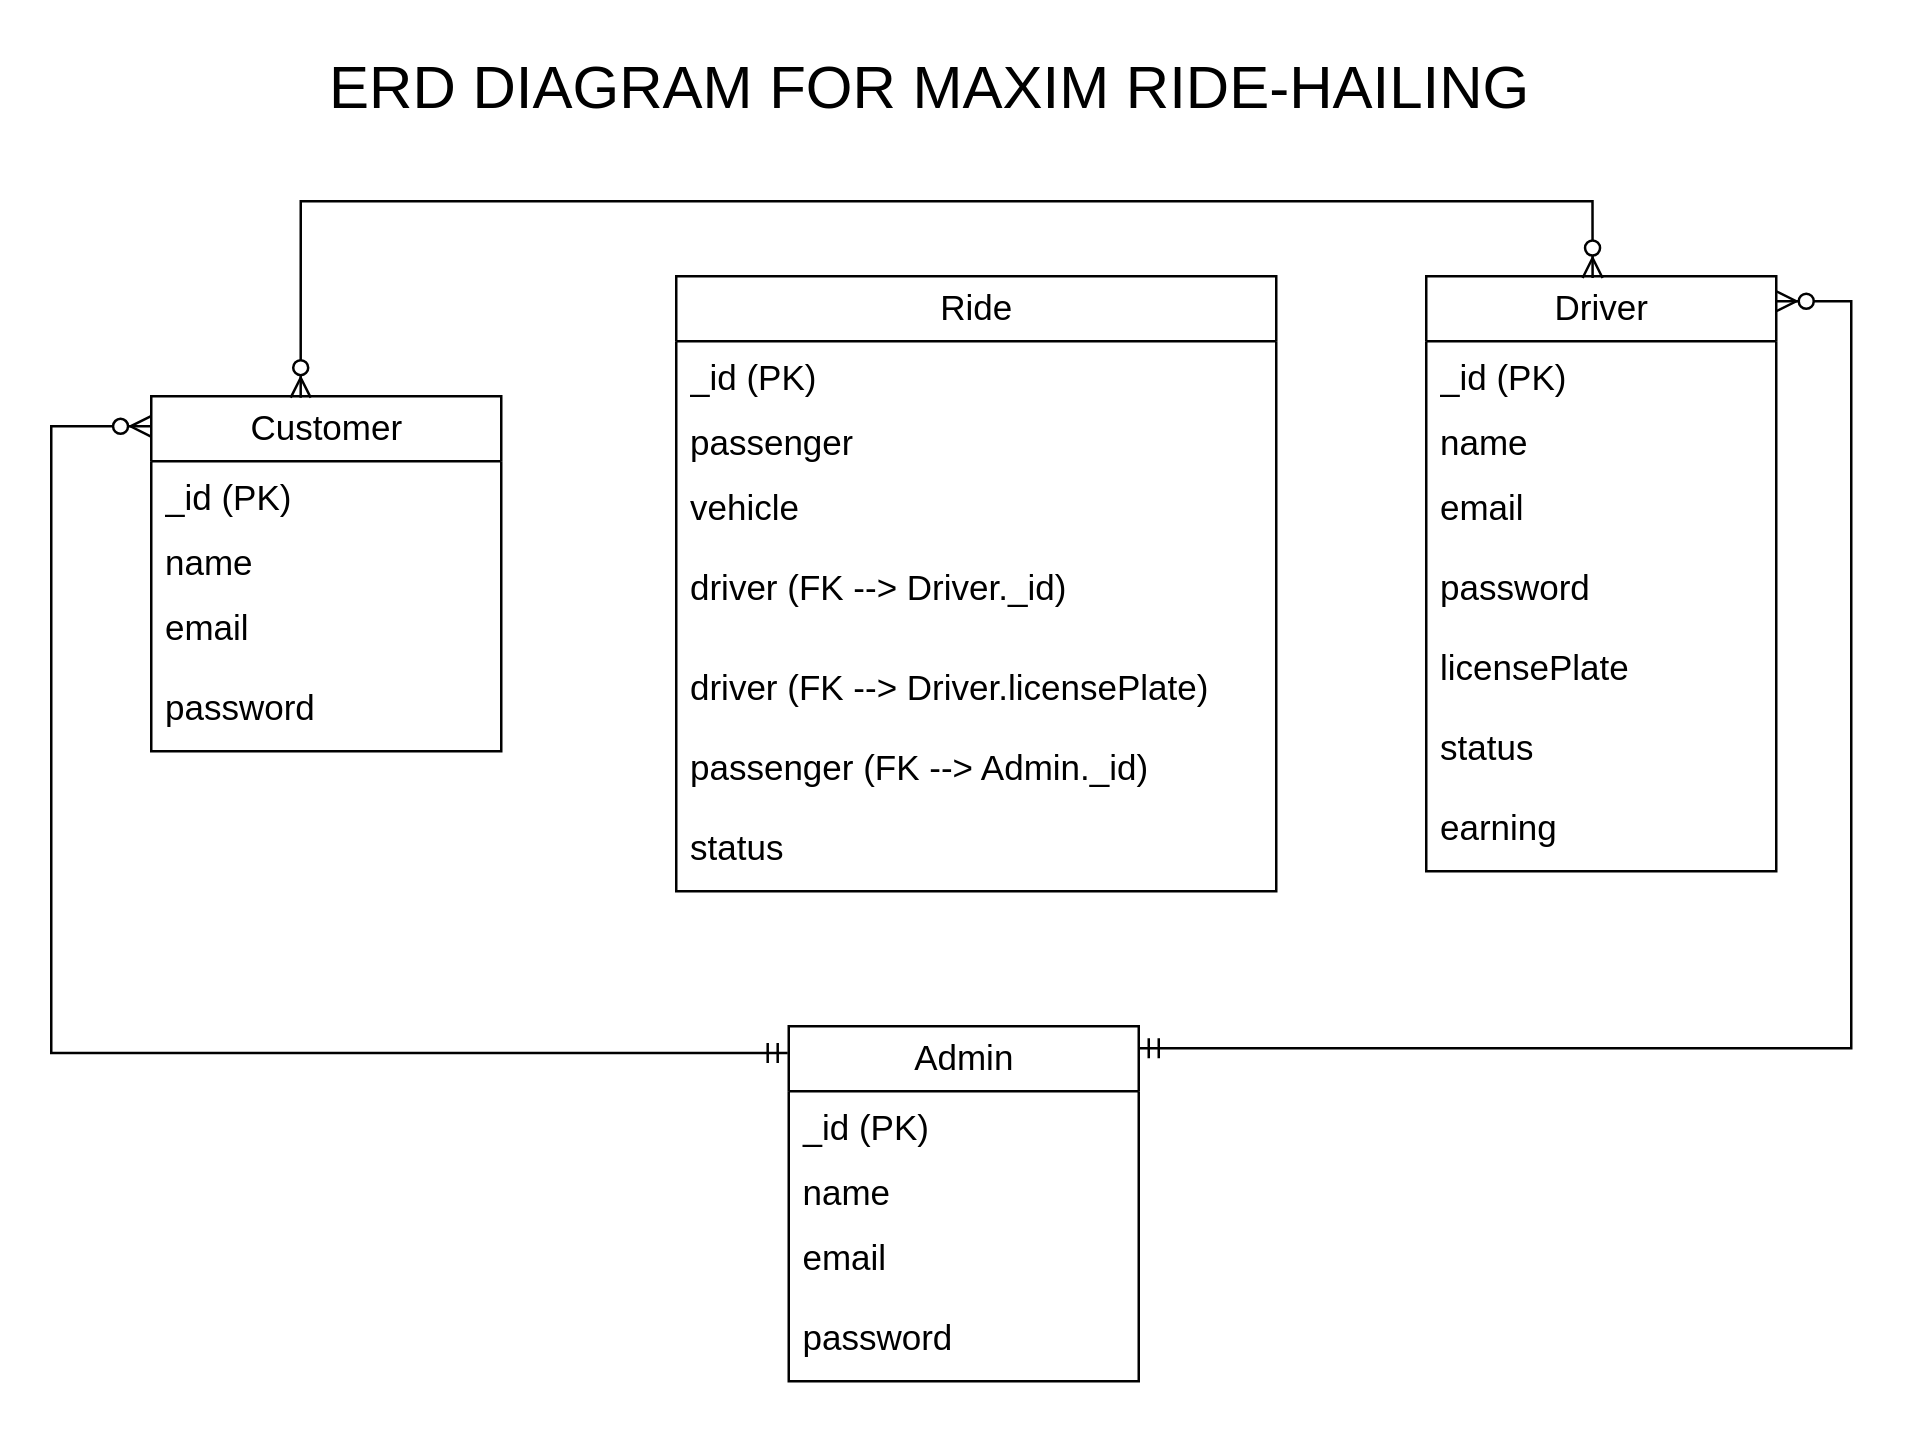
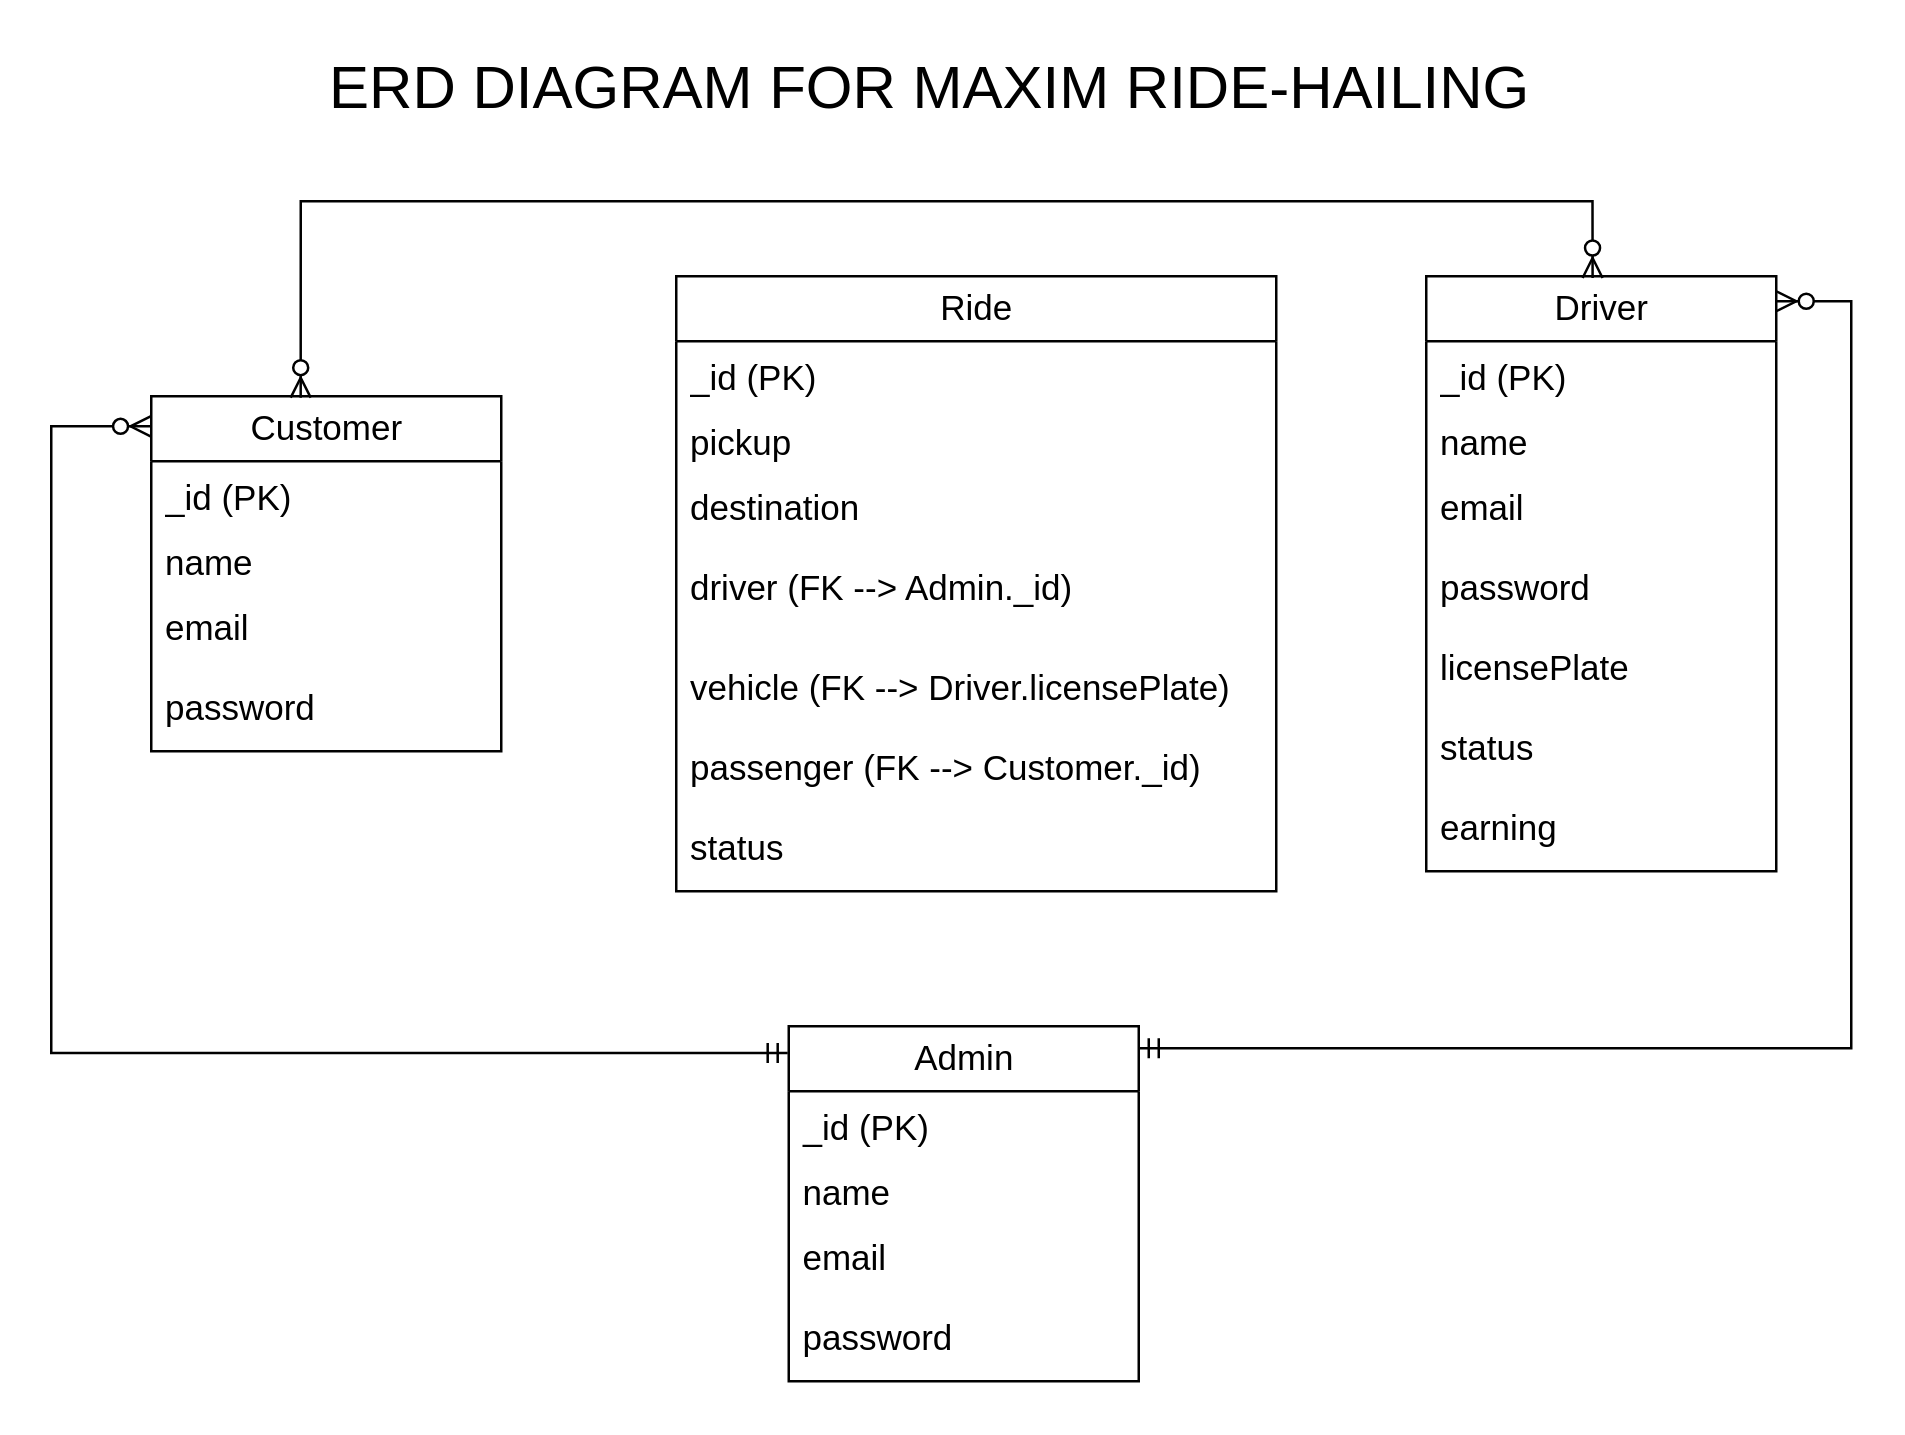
- <mxCell id="9" value="passenger" style="text;strokeColor=none;fillColor=none;align=left;verticalAlign=top;spacingLeft=4;spacingRight=4;overflow=hidden;rotatable=0;points=[[0,0.5],[1,0.5]];portConstraint=eastwest;whiteSpace=wrap;html=1;fontFamily=Helvetica;fontSize=14;fontColor=default;fontStyle=0;horizontal=1;" vertex="1" parent="7"><mxGeometry y="52" width="240" height="26" as="geometry" /></mxCell>
+ <mxCell id="9" value="pickup" style="text;strokeColor=none;fillColor=none;align=left;verticalAlign=top;spacingLeft=4;spacingRight=4;overflow=hidden;rotatable=0;points=[[0,0.5],[1,0.5]];portConstraint=eastwest;whiteSpace=wrap;html=1;fontFamily=Helvetica;fontSize=14;fontColor=default;fontStyle=0;horizontal=1;" vertex="1" parent="7"><mxGeometry y="52" width="240" height="26" as="geometry" /></mxCell>
- <mxCell id="10" value="vehicle" style="text;strokeColor=none;fillColor=none;align=left;verticalAlign=top;spacingLeft=4;spacingRight=4;overflow=hidden;rotatable=0;points=[[0,0.5],[1,0.5]];portConstraint=eastwest;whiteSpace=wrap;html=1;fontFamily=Helvetica;fontSize=14;fontColor=default;fontStyle=0;horizontal=1;" vertex="1" parent="7"><mxGeometry y="78" width="240" height="32" as="geometry" /></mxCell>
+ <mxCell id="10" value="destination" style="text;strokeColor=none;fillColor=none;align=left;verticalAlign=top;spacingLeft=4;spacingRight=4;overflow=hidden;rotatable=0;points=[[0,0.5],[1,0.5]];portConstraint=eastwest;whiteSpace=wrap;html=1;fontFamily=Helvetica;fontSize=14;fontColor=default;fontStyle=0;horizontal=1;" vertex="1" parent="7"><mxGeometry y="78" width="240" height="32" as="geometry" /></mxCell>
- <mxCell id="11" value="driver (FK --&amp;gt; Driver._id)" style="text;strokeColor=none;fillColor=none;align=left;verticalAlign=top;spacingLeft=4;spacingRight=4;overflow=hidden;rotatable=0;points=[[0,0.5],[1,0.5]];portConstraint=eastwest;whiteSpace=wrap;html=1;fontFamily=Helvetica;fontSize=14;fontColor=default;fontStyle=0;horizontal=1;" vertex="1" parent="7"><mxGeometry y="110" width="240" height="40" as="geometry" /></mxCell>
+ <mxCell id="11" value="driver (FK --&amp;gt; Admin._id)" style="text;strokeColor=none;fillColor=none;align=left;verticalAlign=top;spacingLeft=4;spacingRight=4;overflow=hidden;rotatable=0;points=[[0,0.5],[1,0.5]];portConstraint=eastwest;whiteSpace=wrap;html=1;fontFamily=Helvetica;fontSize=14;fontColor=default;fontStyle=0;horizontal=1;" vertex="1" parent="7"><mxGeometry y="110" width="240" height="40" as="geometry" /></mxCell>
- <mxCell id="12" value="driver (FK --&amp;gt; Driver.licensePlate)" style="text;strokeColor=none;fillColor=none;align=left;verticalAlign=top;spacingLeft=4;spacingRight=4;overflow=hidden;rotatable=0;points=[[0,0.5],[1,0.5]];portConstraint=eastwest;whiteSpace=wrap;html=1;fontFamily=Helvetica;fontSize=14;fontColor=default;fontStyle=0;horizontal=1;" vertex="1" parent="7"><mxGeometry y="150" width="240" height="32" as="geometry" /></mxCell>
+ <mxCell id="12" value="vehicle (FK --&amp;gt; Driver.licensePlate)" style="text;strokeColor=none;fillColor=none;align=left;verticalAlign=top;spacingLeft=4;spacingRight=4;overflow=hidden;rotatable=0;points=[[0,0.5],[1,0.5]];portConstraint=eastwest;whiteSpace=wrap;html=1;fontFamily=Helvetica;fontSize=14;fontColor=default;fontStyle=0;horizontal=1;" vertex="1" parent="7"><mxGeometry y="150" width="240" height="32" as="geometry" /></mxCell>
- <mxCell id="13" value="passenger (FK --&amp;gt; Admin._id)" style="text;strokeColor=none;fillColor=none;align=left;verticalAlign=top;spacingLeft=4;spacingRight=4;overflow=hidden;rotatable=0;points=[[0,0.5],[1,0.5]];portConstraint=eastwest;whiteSpace=wrap;html=1;fontFamily=Helvetica;fontSize=14;fontColor=default;fontStyle=0;horizontal=1;" vertex="1" parent="7"><mxGeometry y="182" width="240" height="32" as="geometry" /></mxCell>
+ <mxCell id="13" value="passenger (FK --&amp;gt; Customer._id)" style="text;strokeColor=none;fillColor=none;align=left;verticalAlign=top;spacingLeft=4;spacingRight=4;overflow=hidden;rotatable=0;points=[[0,0.5],[1,0.5]];portConstraint=eastwest;whiteSpace=wrap;html=1;fontFamily=Helvetica;fontSize=14;fontColor=default;fontStyle=0;horizontal=1;" vertex="1" parent="7"><mxGeometry y="182" width="240" height="32" as="geometry" /></mxCell>
